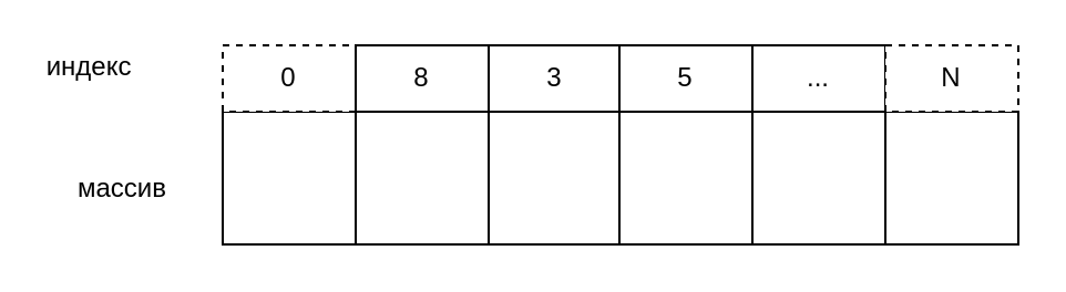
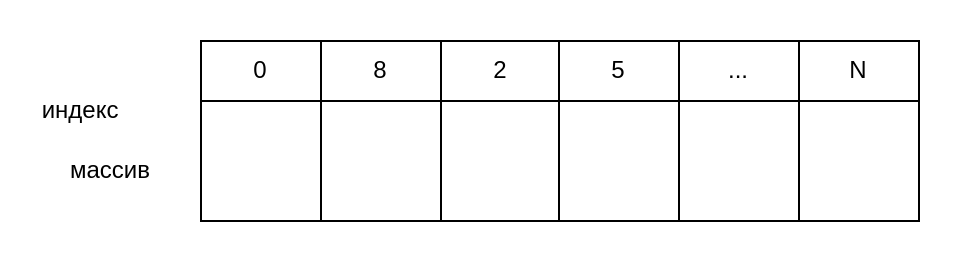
- <mxCell id="9" value="индекс" style="text;html=1;strokeColor=none;fillColor=none;align=center;verticalAlign=middle;whiteSpace=wrap;rounded=0;" vertex="1" parent="1"><mxGeometry x="20" width="40" height="20" as="geometry" y="20" /></mxCell>
+ <mxCell id="9" value="индекс" style="text;html=1;strokeColor=none;fillColor=none;align=center;verticalAlign=middle;whiteSpace=wrap;rounded=0;" vertex="1" parent="1"><mxGeometry x="20" y="45" width="40" height="20" as="geometry" /></mxCell>
- <mxCell id="10" value="0" style="rounded=0;whiteSpace=wrap;html=1;dashed=1;" vertex="1" parent="1"><mxGeometry x="100" width="60" height="30" as="geometry" y="20" /></mxCell>
+ <mxCell id="10" value="0" style="rounded=0;whiteSpace=wrap;html=1;" vertex="1" parent="1"><mxGeometry x="100" width="60" height="30" as="geometry" y="20" /></mxCell>
- <mxCell id="12" value="3" style="rounded=0;whiteSpace=wrap;html=1;" vertex="1" parent="1"><mxGeometry x="220" width="60" height="30" as="geometry" y="20" /></mxCell>
+ <mxCell id="12" value="2" style="rounded=0;whiteSpace=wrap;html=1;" vertex="1" parent="1"><mxGeometry x="220" width="60" height="30" as="geometry" y="20" /></mxCell>
- <mxCell id="15" value="N" style="rounded=0;whiteSpace=wrap;html=1;dashed=1;" vertex="1" parent="1"><mxGeometry x="399" width="60" height="30" as="geometry" y="20" /></mxCell>
+ <mxCell id="15" value="N" style="rounded=0;whiteSpace=wrap;html=1;" vertex="1" parent="1"><mxGeometry x="399" width="60" height="30" as="geometry" y="20" /></mxCell>
